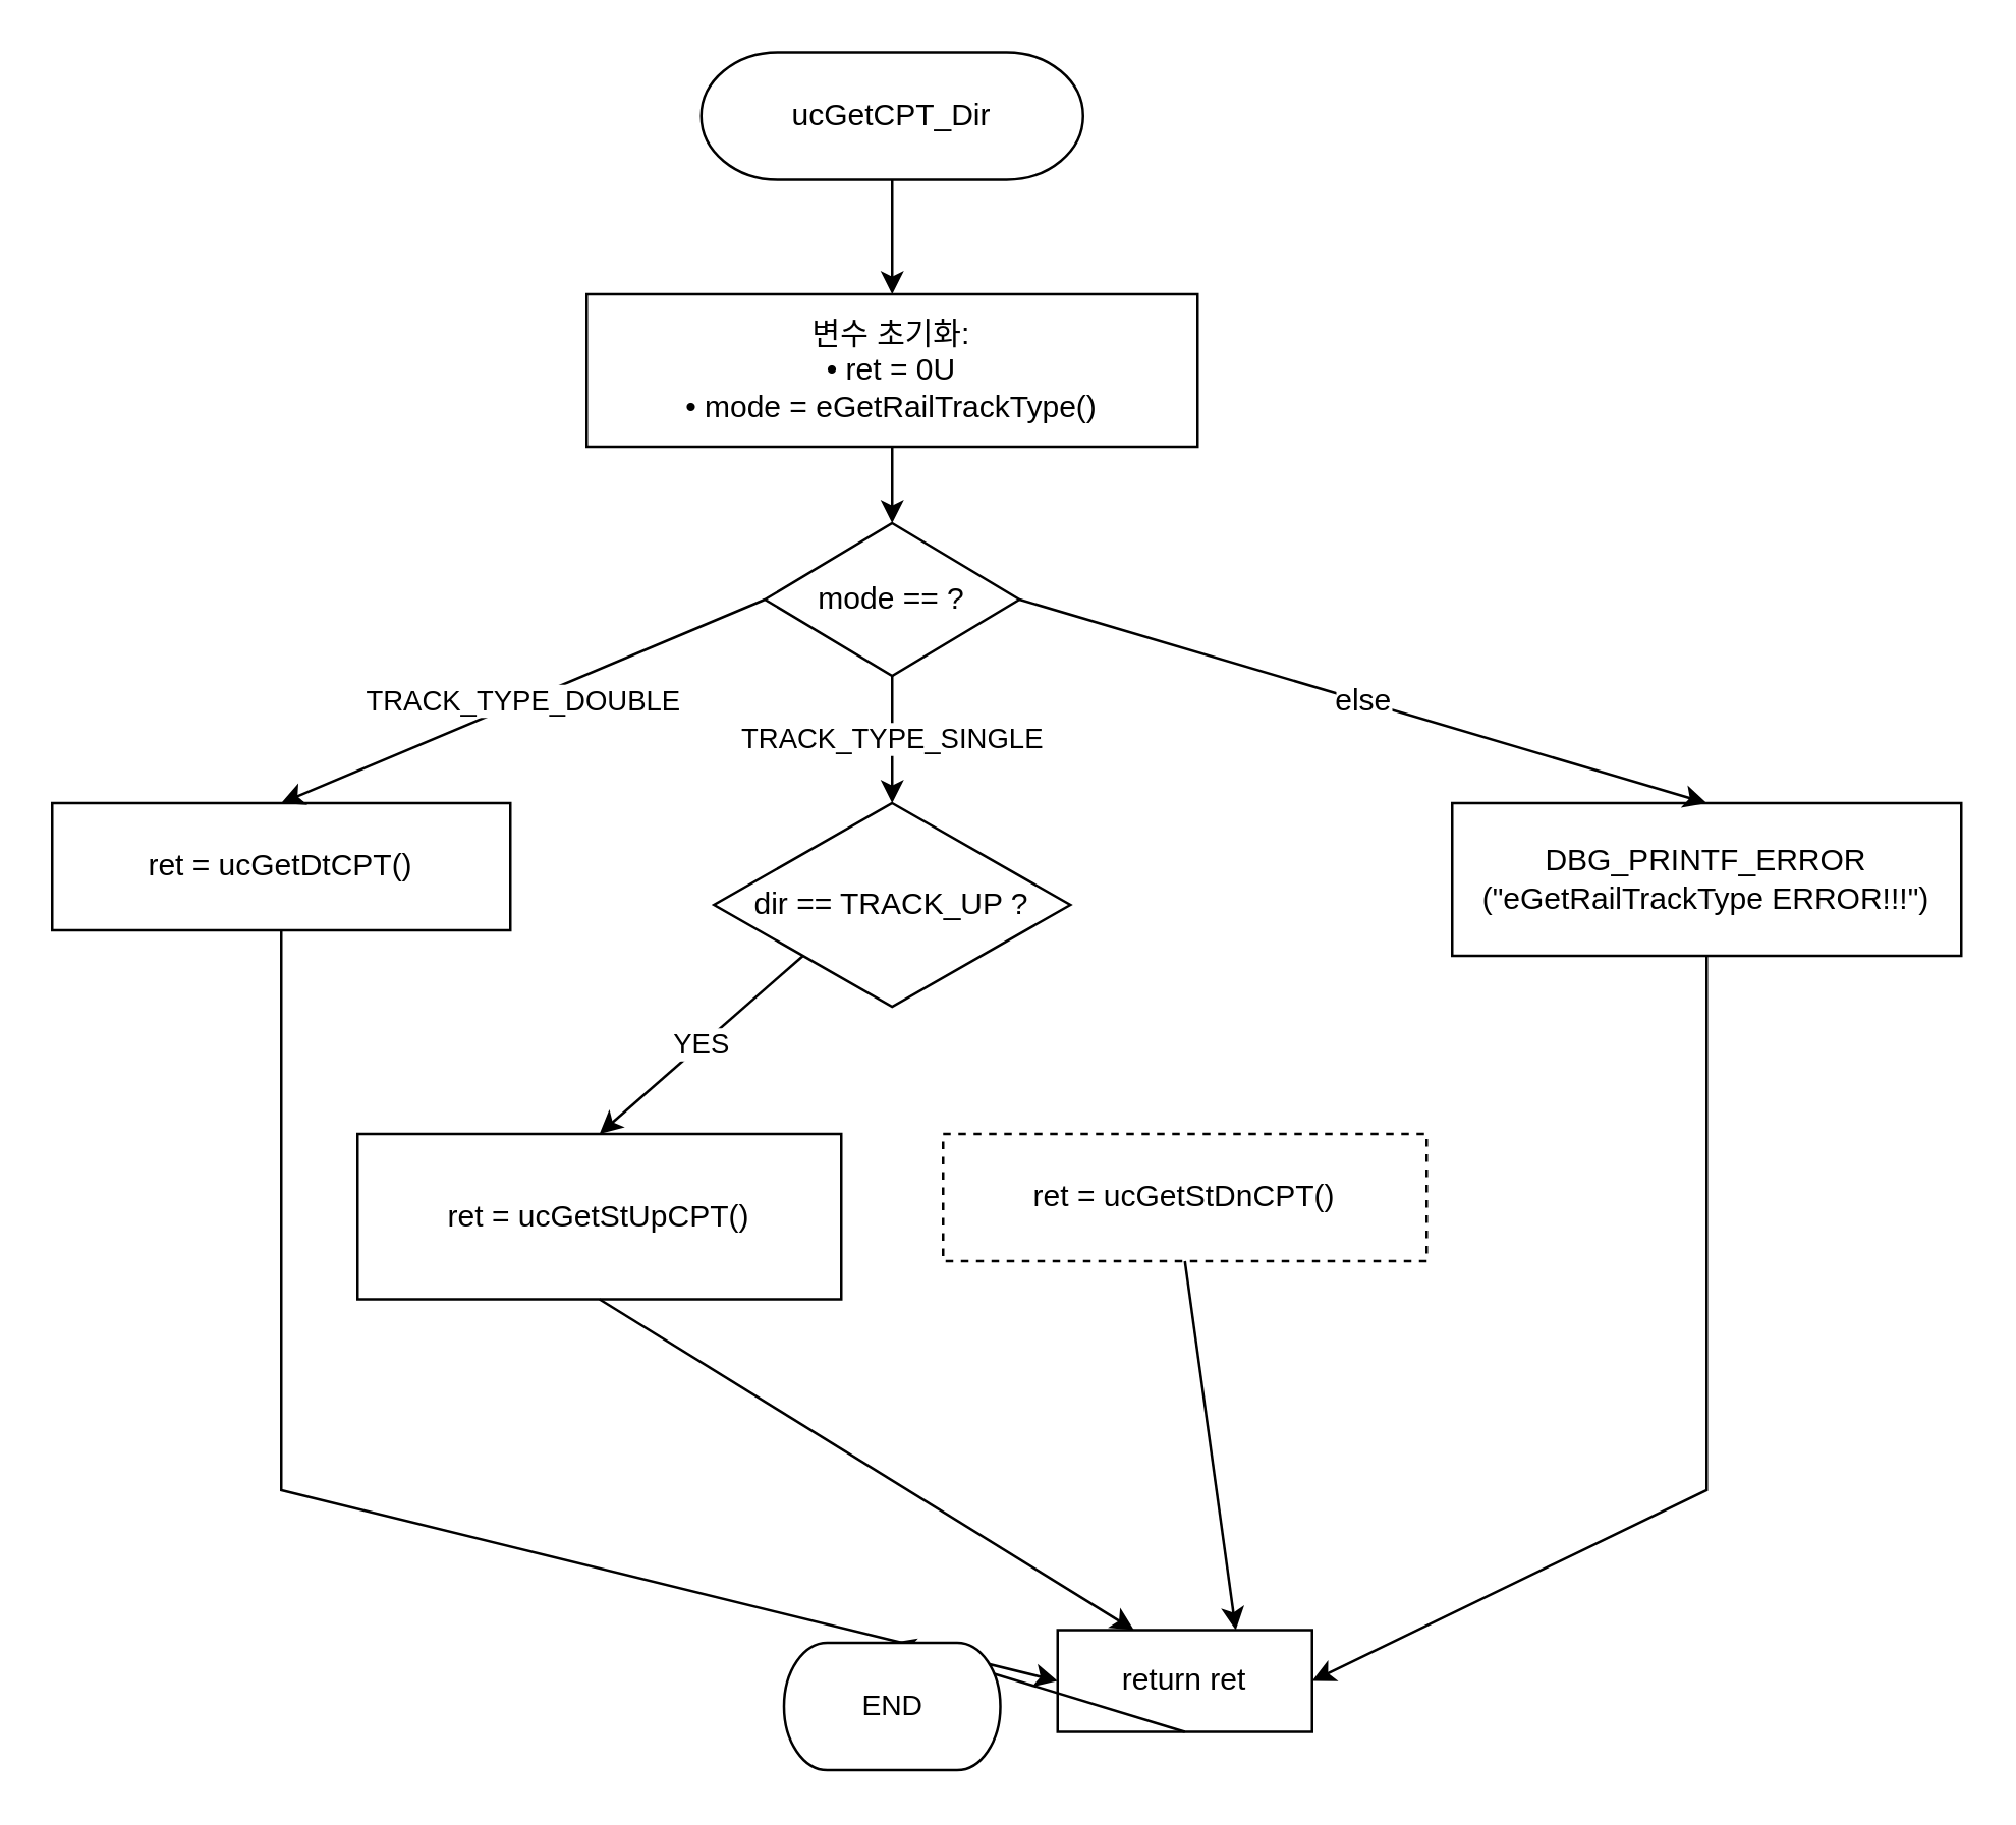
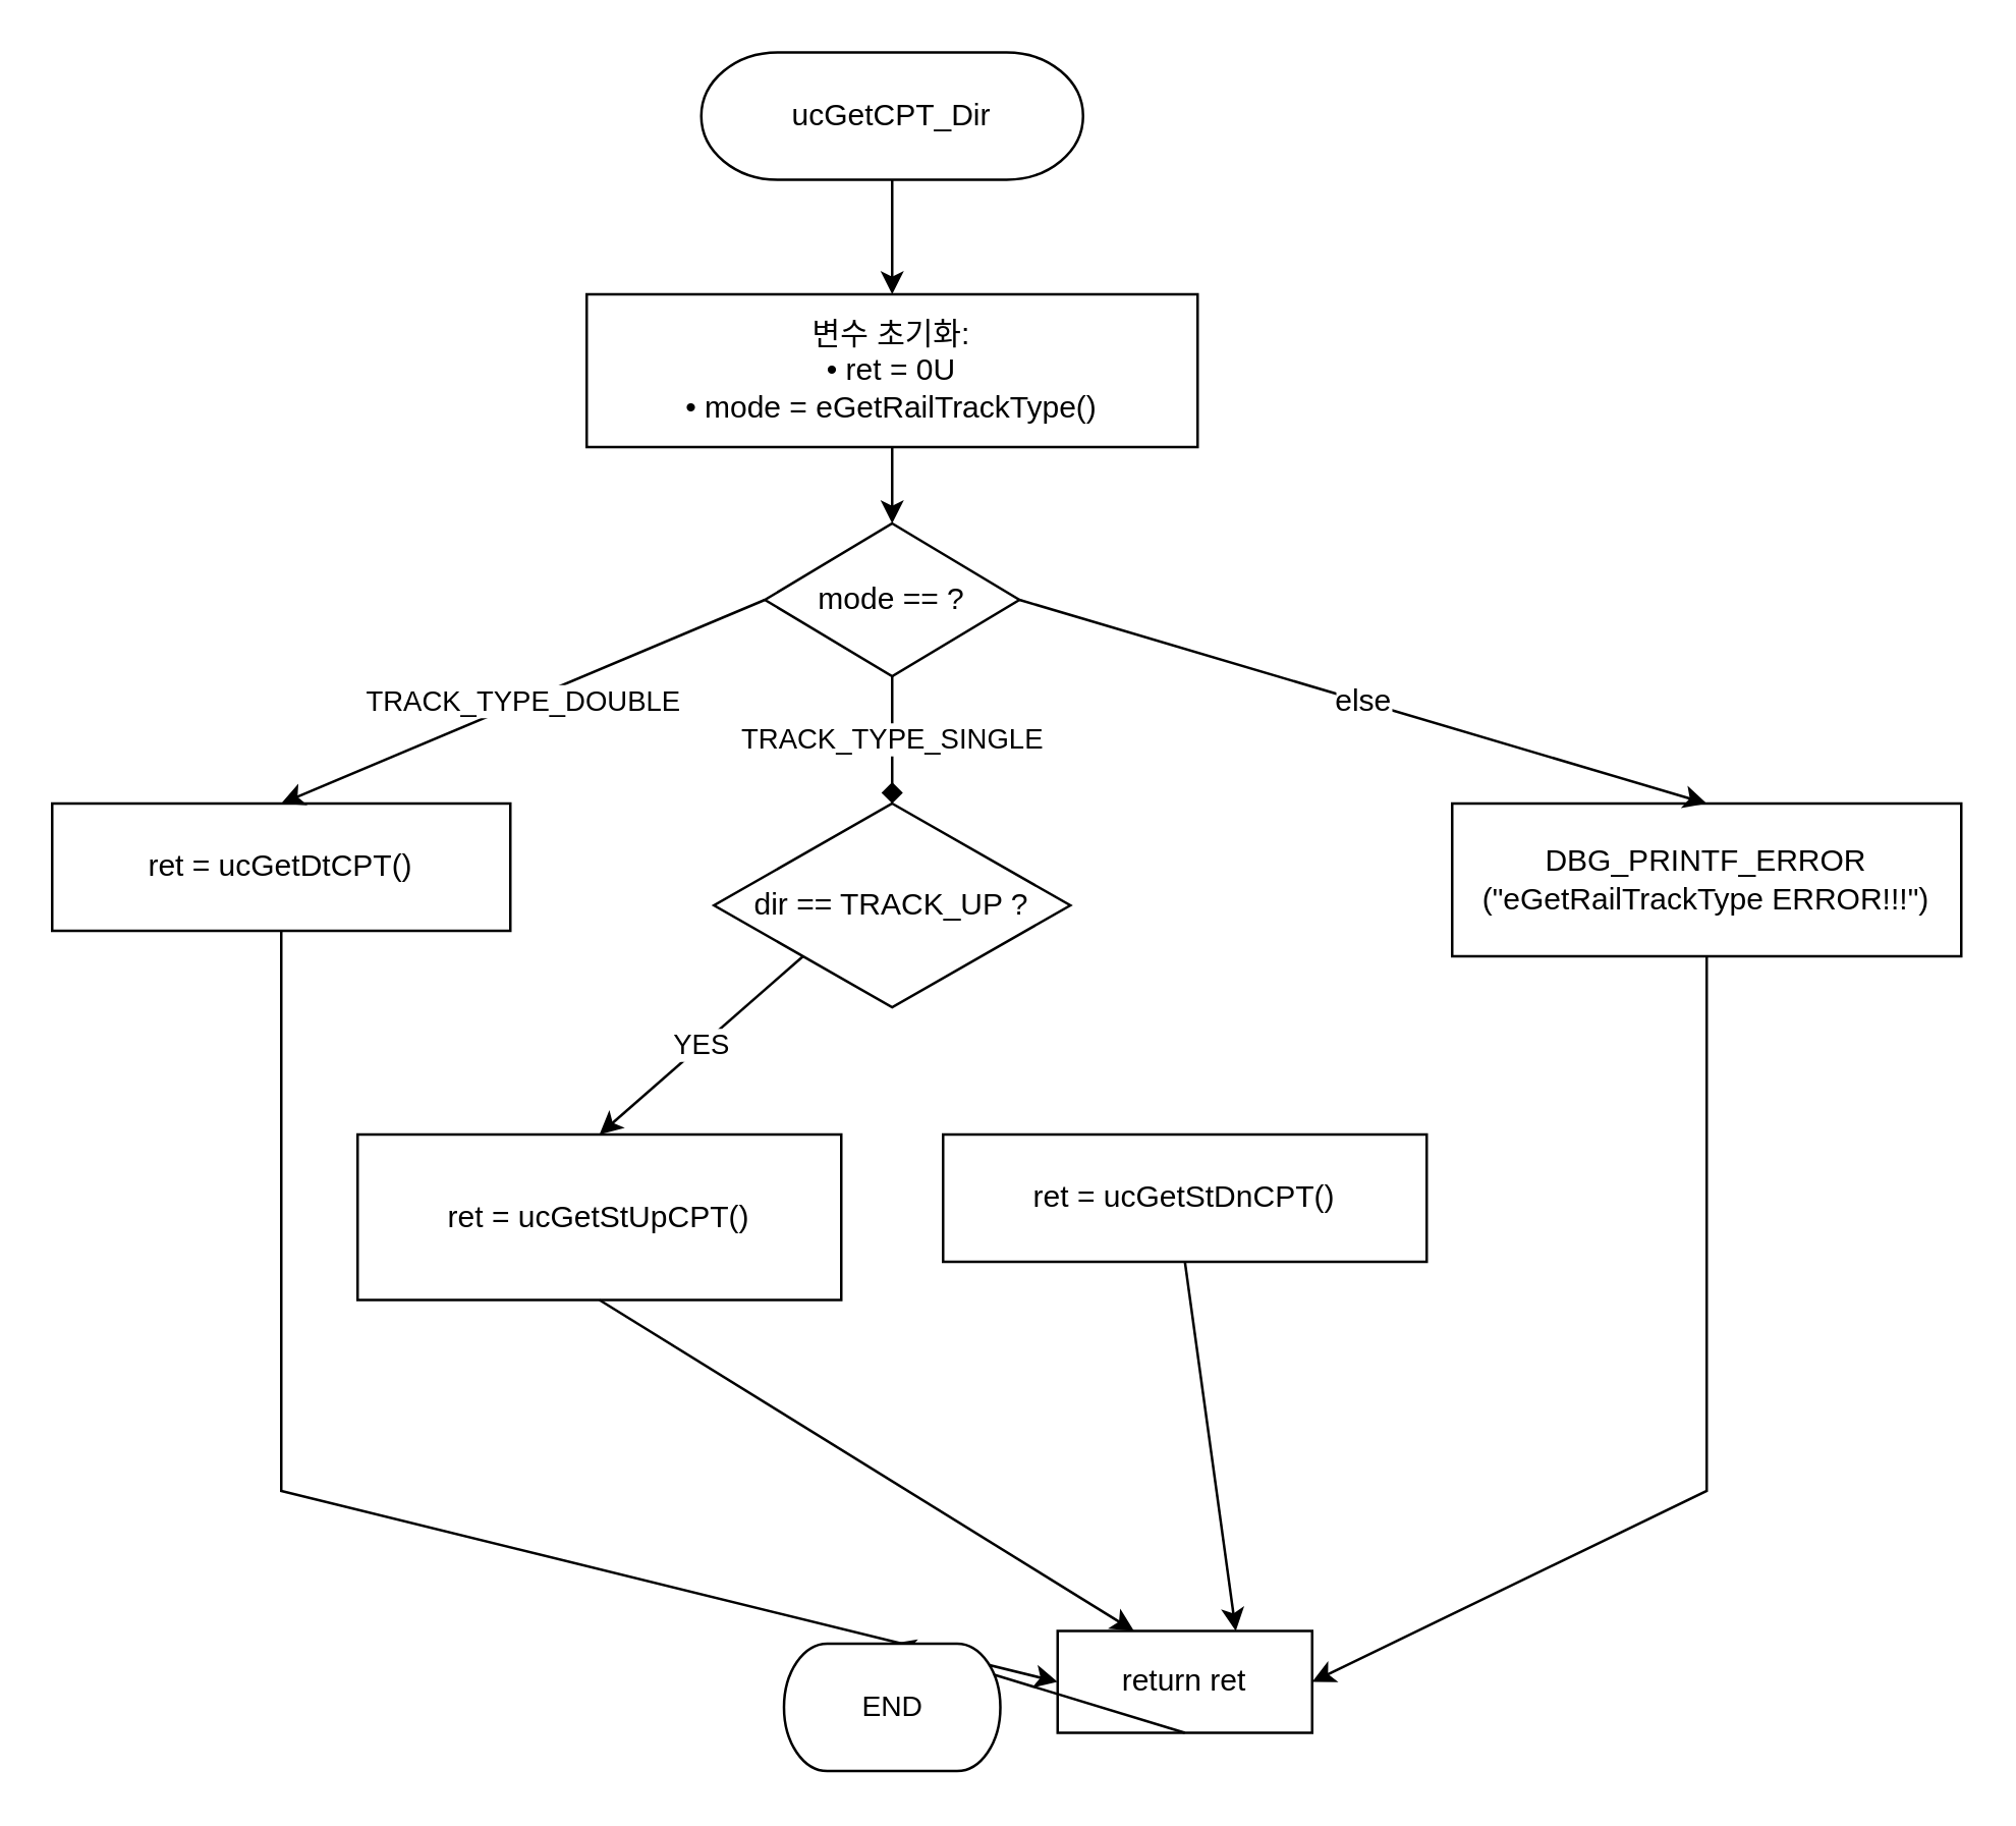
- <mxCell id="13" value="TRACK_TYPE_SINGLE" style="endArrow=classic;html=1;rounded=0;exitX=0.5;exitY=1;exitDx=0;exitDy=0;entryX=0.5;entryY=0;entryDx=0;entryDy=0;" parent="1" source="3" target="5" edge="1"><mxGeometry width="50" height="50" relative="1" as="geometry"><mxPoint x="350" y="265" as="sourcePoint" /><mxPoint x="350" y="315" as="targetPoint" /></mxGeometry></mxCell>
+ <mxCell id="13" value="TRACK_TYPE_SINGLE" style="endArrow=diamond;html=1;rounded=0;exitX=0.5;exitY=1;exitDx=0;exitDy=0;entryX=0.5;entryY=0;entryDx=0;entryDy=0;" parent="1" source="3" target="5" edge="1"><mxGeometry width="50" height="50" relative="1" as="geometry"><mxPoint x="350" y="265" as="sourcePoint" /><mxPoint x="350" y="315" as="targetPoint" /></mxGeometry></mxCell>
- <mxCell id="7" value="ret = ucGetStDnCPT()" style="rounded=0;whiteSpace=wrap;html=1;strokeWidth=1;fontStyle=0;fillColor=#FFFFFF;strokeColor=#000000;dashed=1;" parent="1" vertex="1"><mxGeometry x="370" y="445" width="190" height="50" as="geometry" /></mxCell>
+ <mxCell id="7" value="ret = ucGetStDnCPT()" style="rounded=0;whiteSpace=wrap;html=1;strokeWidth=1;fontStyle=0;fillColor=#FFFFFF;strokeColor=#000000;" parent="1" vertex="1"><mxGeometry x="370" y="445" width="190" height="50" as="geometry" /></mxCell>
